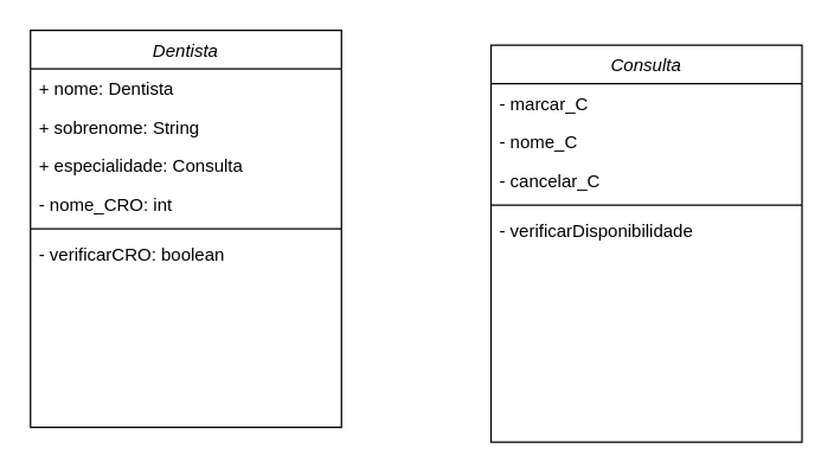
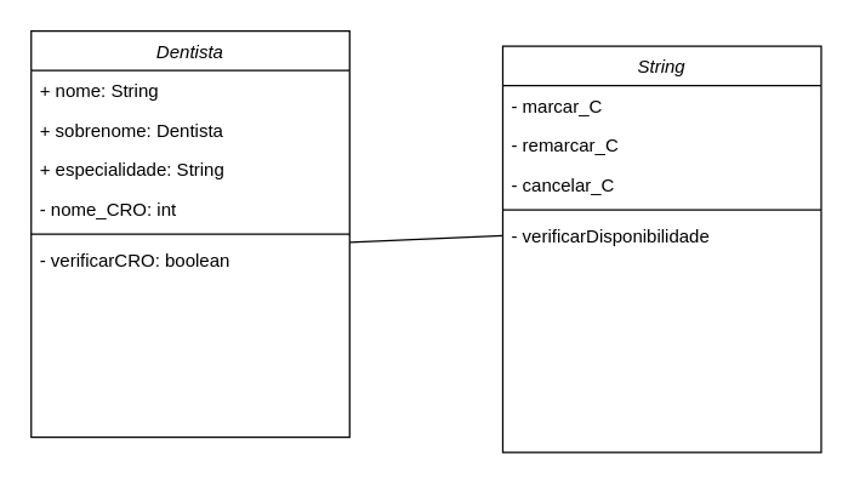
- <mxCell id="9" value="Consulta" style="swimlane;fontStyle=2;align=center;verticalAlign=top;childLayout=stackLayout;horizontal=1;startSize=26;horizontalStack=0;resizeParent=1;resizeLast=0;collapsible=1;marginBottom=0;rounded=0;shadow=0;strokeWidth=1;" vertex="1" parent="1"><mxGeometry x="331" y="30" width="210" height="268" as="geometry"><mxRectangle x="230" y="140" width="160" height="26" as="alternateBounds" /></mxGeometry></mxCell>
+ <mxCell id="9" value="String" style="swimlane;fontStyle=2;align=center;verticalAlign=top;childLayout=stackLayout;horizontal=1;startSize=26;horizontalStack=0;resizeParent=1;resizeLast=0;collapsible=1;marginBottom=0;rounded=0;shadow=0;strokeWidth=1;" vertex="1" parent="1"><mxGeometry x="331" y="30" width="210" height="268" as="geometry"><mxRectangle x="230" y="140" width="160" height="26" as="alternateBounds" /></mxGeometry></mxCell>
- <mxCell id="3" value="+ nome: Dentista" style="text;align=left;verticalAlign=top;spacingLeft=4;spacingRight=4;overflow=hidden;rotatable=0;points=[[0,0.5],[1,0.5]];portConstraint=eastwest;" parent="2" vertex="1"><mxGeometry y="26" width="210" height="26" as="geometry" /></mxCell>
+ <mxCell id="3" value="+ nome: String" style="text;align=left;verticalAlign=top;spacingLeft=4;spacingRight=4;overflow=hidden;rotatable=0;points=[[0,0.5],[1,0.5]];portConstraint=eastwest;" parent="2" vertex="1"><mxGeometry y="26" width="210" height="26" as="geometry" /></mxCell>
- <mxCell id="4" value="+ sobrenome: String" style="text;align=left;verticalAlign=top;spacingLeft=4;spacingRight=4;overflow=hidden;rotatable=0;points=[[0,0.5],[1,0.5]];portConstraint=eastwest;rounded=0;shadow=0;html=0;" parent="2" vertex="1"><mxGeometry y="52" width="210" height="26" as="geometry" /></mxCell>
+ <mxCell id="4" value="+ sobrenome: Dentista" style="text;align=left;verticalAlign=top;spacingLeft=4;spacingRight=4;overflow=hidden;rotatable=0;points=[[0,0.5],[1,0.5]];portConstraint=eastwest;rounded=0;shadow=0;html=0;" parent="2" vertex="1"><mxGeometry y="52" width="210" height="26" as="geometry" /></mxCell>
- <mxCell id="11" value="- nome_C" style="text;align=left;verticalAlign=top;spacingLeft=4;spacingRight=4;overflow=hidden;rotatable=0;points=[[0,0.5],[1,0.5]];portConstraint=eastwest;rounded=0;shadow=0;html=0;" vertex="1" parent="9"><mxGeometry y="52" width="210" height="26" as="geometry" /></mxCell>
+ <mxCell id="11" value="- remarcar_C" style="text;align=left;verticalAlign=top;spacingLeft=4;spacingRight=4;overflow=hidden;rotatable=0;points=[[0,0.5],[1,0.5]];portConstraint=eastwest;rounded=0;shadow=0;html=0;" vertex="1" parent="9"><mxGeometry y="52" width="210" height="26" as="geometry" /></mxCell>
- <mxCell id="5" value="+ especialidade: Consulta" style="text;align=left;verticalAlign=top;spacingLeft=4;spacingRight=4;overflow=hidden;rotatable=0;points=[[0,0.5],[1,0.5]];portConstraint=eastwest;rounded=0;shadow=0;html=0;" parent="2" vertex="1"><mxGeometry y="78" width="210" height="26" as="geometry" /></mxCell>
+ <mxCell id="5" value="+ especialidade: String" style="text;align=left;verticalAlign=top;spacingLeft=4;spacingRight=4;overflow=hidden;rotatable=0;points=[[0,0.5],[1,0.5]];portConstraint=eastwest;rounded=0;shadow=0;html=0;" parent="2" vertex="1"><mxGeometry y="78" width="210" height="26" as="geometry" /></mxCell>
+ <mxCell id="15" value="" style="endArrow=none;html=1;exitX=1;exitY=0.051;exitDx=0;exitDy=0;exitPerimeter=0;entryX=0;entryY=0.5;entryDx=0;entryDy=0;" edge="1" parent="1" source="8" target="14"><mxGeometry width="50" height="50" relative="1" as="geometry"><mxPoint x="260" y="180" as="sourcePoint" /><mxPoint x="310" y="130" as="targetPoint" /></mxGeometry></mxCell>
